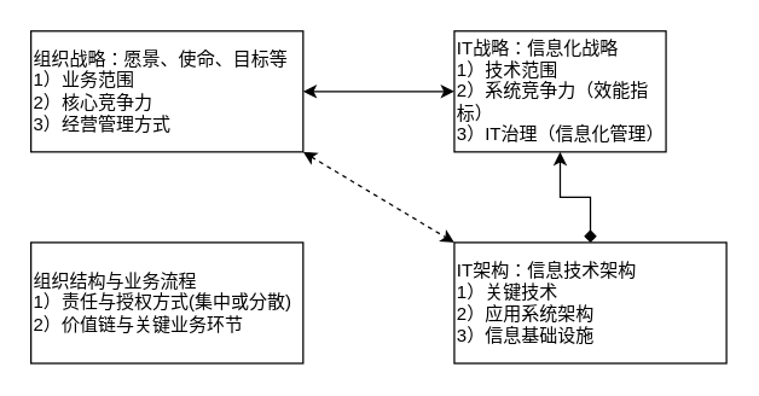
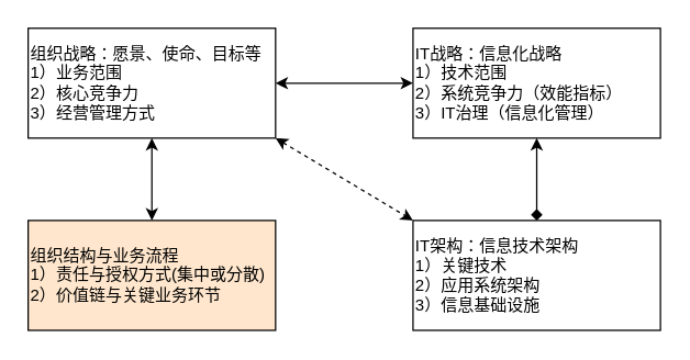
- <mxCell id="7" value="&lt;div&gt;IT战略：信息化战略&lt;/div&gt;&lt;div&gt;1）技术范围&lt;/div&gt;&lt;div&gt;2）系统竞争力（效能指标）&lt;/div&gt;&lt;div&gt;3）IT治理（信息化管理）&lt;br&gt;&lt;/div&gt;" style="rounded=0;align=left;verticalAlign=middle;html=1;whiteSpace=wrap;container=0;labelPosition=center;verticalLabelPosition=middle;" vertex="1" parent="1"><mxGeometry x="300" y="20" width="140" height="80" as="geometry" /></mxCell>
+ <mxCell id="7" value="&lt;div&gt;IT战略：信息化战略&lt;/div&gt;&lt;div&gt;1）技术范围&lt;/div&gt;&lt;div&gt;2）系统竞争力（效能指标）&lt;/div&gt;&lt;div&gt;3）IT治理（信息化管理）&lt;br&gt;&lt;/div&gt;" style="rounded=0;align=left;verticalAlign=middle;html=1;whiteSpace=wrap;container=0;labelPosition=center;verticalLabelPosition=middle;" vertex="1" parent="1"><mxGeometry x="300" width="180" height="80" as="geometry" y="20" /></mxCell>
+ <mxCell id="3" style="edgeStyle=orthogonalEdgeStyle;rounded=0;orthogonalLoop=1;jettySize=auto;html=1;exitX=0.5;exitY=1;exitDx=0;exitDy=0;entryX=0.5;entryY=0;entryDx=0;entryDy=0;startArrow=classic;startFill=1;" edge="1" parent="1" source="5" target="8"><mxGeometry relative="1" as="geometry" /></mxCell>
- <mxCell id="8" value="&lt;div&gt;组织结构与业务流程&lt;/div&gt;&lt;div&gt;1）责任与授权方式(集中或分散)&lt;/div&gt;&lt;div&gt;2）价值链与关键业务环节&lt;br&gt;&lt;/div&gt;" style="rounded=0;align=left;verticalAlign=middle;html=1;whiteSpace=wrap;container=0;labelPosition=center;verticalLabelPosition=middle;" vertex="1" parent="1"><mxGeometry y="160" width="180" height="80" as="geometry" x="20" /></mxCell>
+ <mxCell id="8" value="&lt;div&gt;组织结构与业务流程&lt;/div&gt;&lt;div&gt;1）责任与授权方式(集中或分散)&lt;/div&gt;&lt;div&gt;2）价值链与关键业务环节&lt;br&gt;&lt;/div&gt;" style="rounded=0;align=left;verticalAlign=middle;html=1;whiteSpace=wrap;container=0;labelPosition=center;verticalLabelPosition=middle;fillColor=#ffe6cc;" vertex="1" parent="1"><mxGeometry y="160" width="180" height="80" as="geometry" x="20" /></mxCell>
